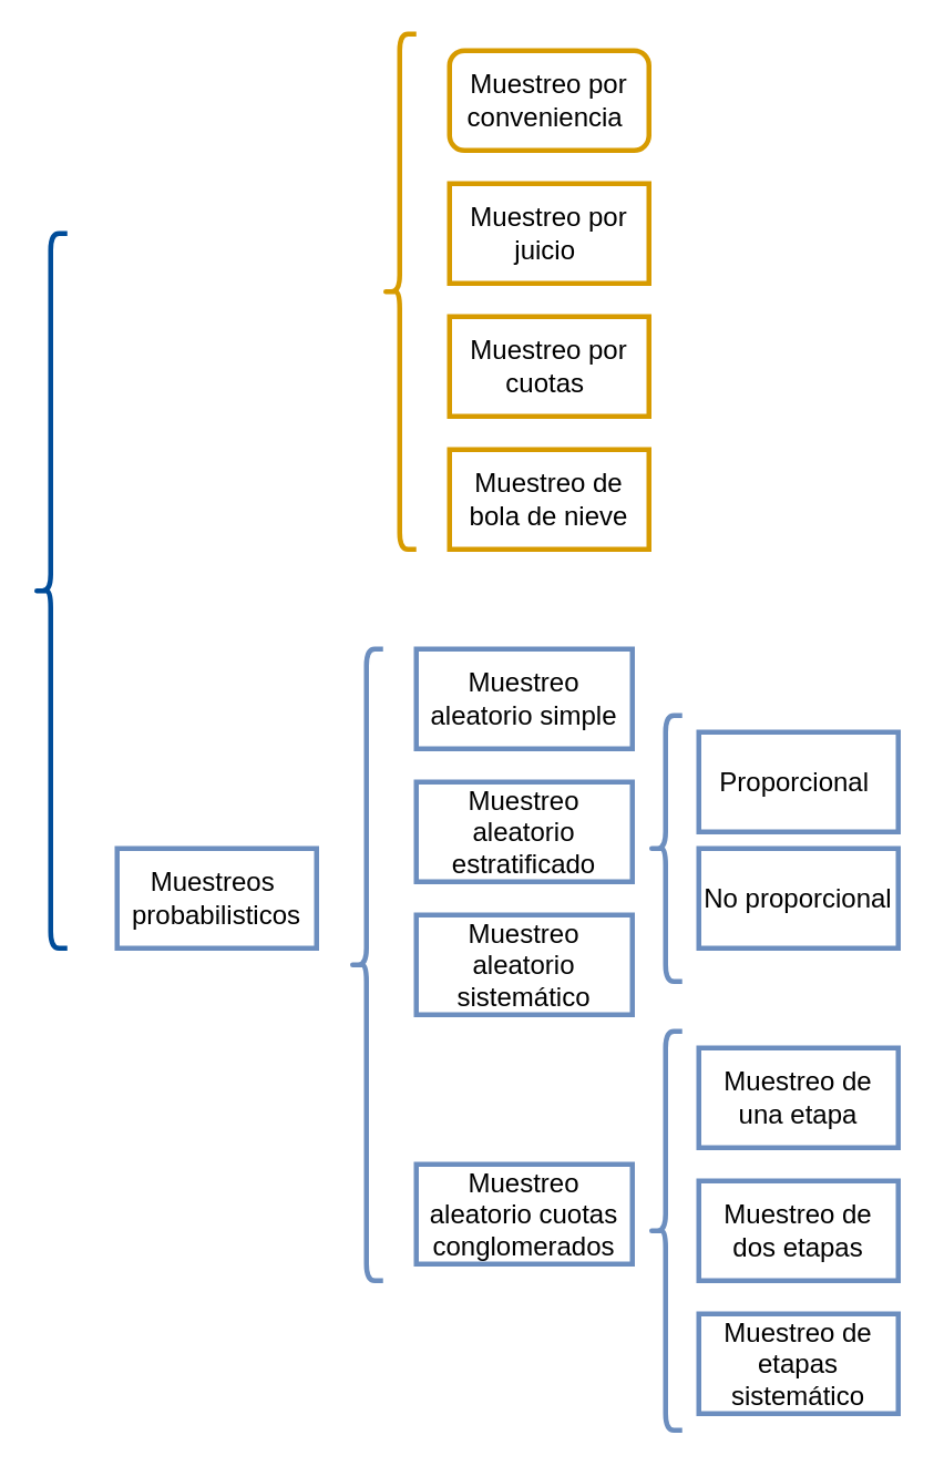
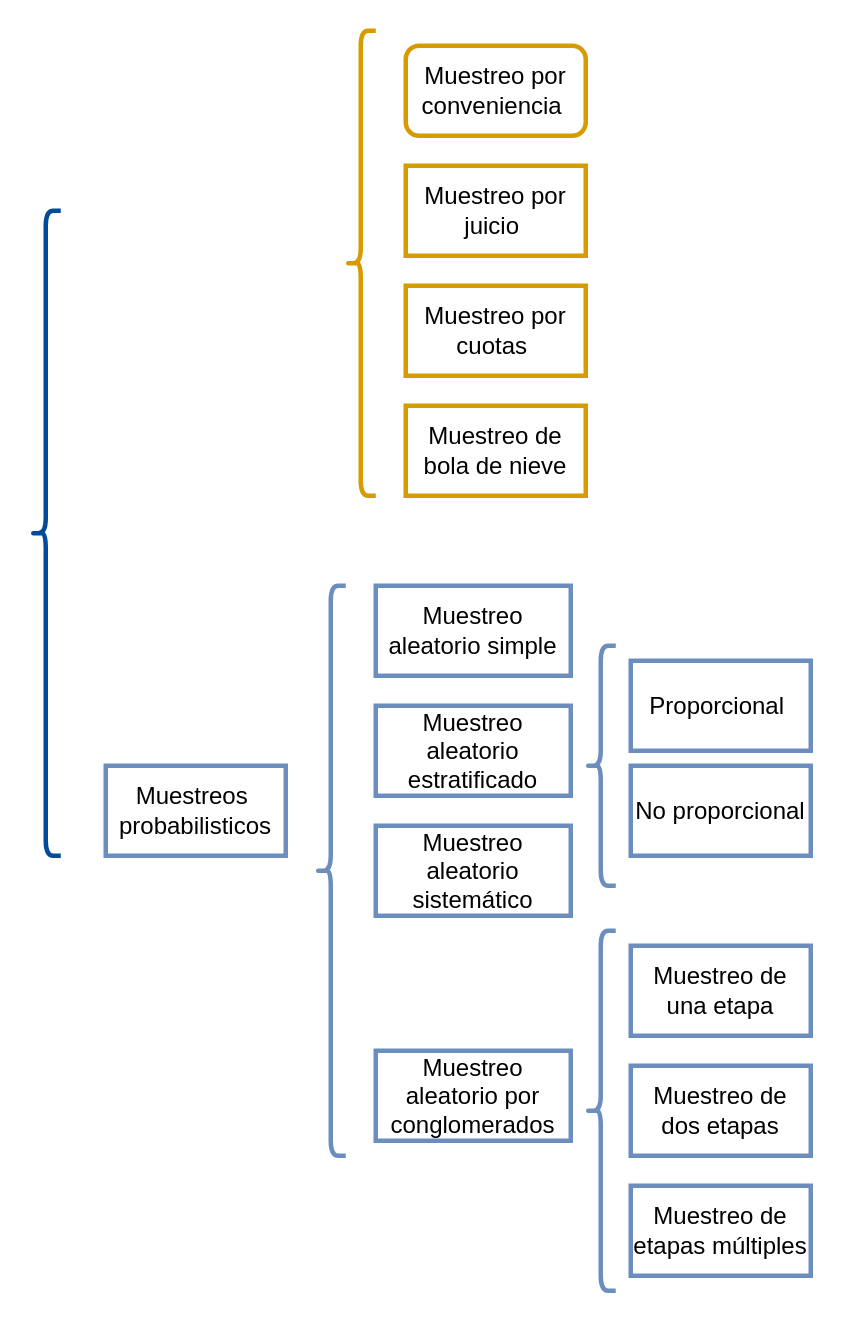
- <mxCell id="6" value="&lt;span&gt;&lt;font style=&quot;font-size: 16px&quot;&gt;Muestreo aleatorio cuotas conglomerados&lt;/font&gt;&lt;/span&gt;" style="rounded=0;whiteSpace=wrap;html=1;fillColor=none;strokeColor=#6c8ebf;fontStyle=0;strokeWidth=3;" parent="1" vertex="1"><mxGeometry x="250" y="700" width="130" height="60" as="geometry" /></mxCell>
+ <mxCell id="6" value="&lt;span&gt;&lt;font style=&quot;font-size: 16px&quot;&gt;Muestreo aleatorio por conglomerados&lt;/font&gt;&lt;/span&gt;" style="rounded=0;whiteSpace=wrap;html=1;fillColor=none;strokeColor=#6c8ebf;fontStyle=0;strokeWidth=3;" parent="1" vertex="1"><mxGeometry x="250" y="700" width="130" height="60" as="geometry" /></mxCell>
- <mxCell id="9" value="&lt;span&gt;&lt;font style=&quot;font-size: 16px&quot;&gt;Muestreo de etapas sistemático&lt;/font&gt;&lt;/span&gt;" style="rounded=0;whiteSpace=wrap;html=1;fillColor=none;strokeColor=#6c8ebf;fontStyle=0;strokeWidth=3;" parent="1" vertex="1"><mxGeometry x="420" y="790" width="120" height="60" as="geometry" /></mxCell>
+ <mxCell id="9" value="&lt;span&gt;&lt;font style=&quot;font-size: 16px&quot;&gt;Muestreo de etapas múltiples&lt;/font&gt;&lt;/span&gt;" style="rounded=0;whiteSpace=wrap;html=1;fillColor=none;strokeColor=#6c8ebf;fontStyle=0;strokeWidth=3;" parent="1" vertex="1"><mxGeometry x="420" y="790" width="120" height="60" as="geometry" /></mxCell>
